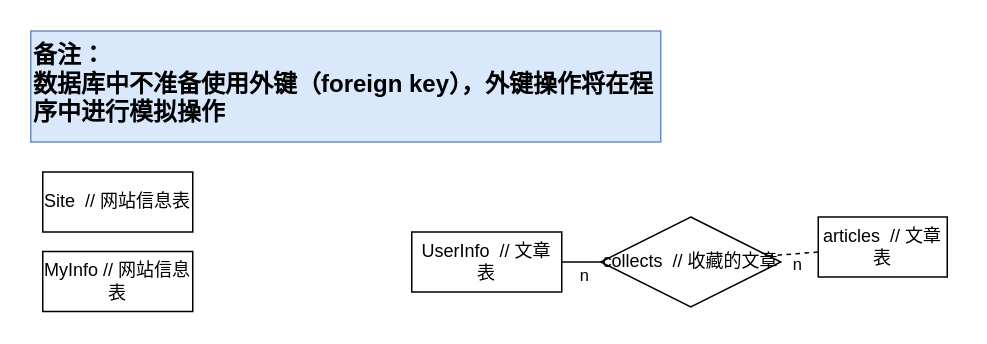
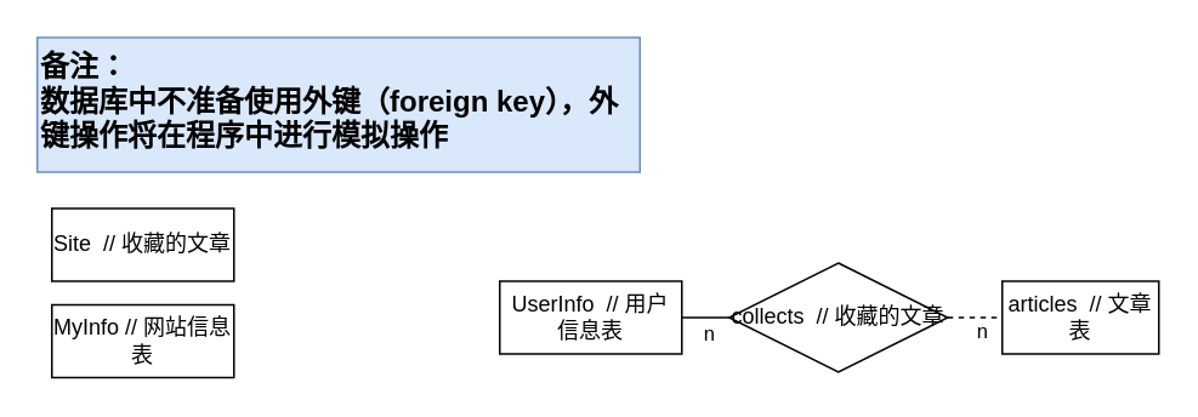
- <mxCell id="2" value="&lt;div style=&quot;&quot;&gt;&lt;span style=&quot;font-size: 16px; background-color: initial;&quot;&gt;备注：&lt;/span&gt;&lt;/div&gt;&lt;div style=&quot;&quot;&gt;&lt;span style=&quot;font-size: 16px;&quot;&gt;数据库中不准备使用外键（foreign key），外键操作将在程序中进行模拟操作&lt;/span&gt;&lt;/div&gt;" style="text;html=1;align=left;verticalAlign=top;whiteSpace=wrap;rounded=0;fillColor=#dae8fc;strokeColor=#6c8ebf;fontStyle=1" parent="1" vertex="1"><mxGeometry x="20" y="20" width="420" height="74" as="geometry" /></mxCell>
+ <mxCell id="2" value="&lt;div style=&quot;&quot;&gt;&lt;span style=&quot;font-size: 16px; background-color: initial;&quot;&gt;备注：&lt;/span&gt;&lt;/div&gt;&lt;div style=&quot;&quot;&gt;&lt;span style=&quot;font-size: 16px;&quot;&gt;数据库中不准备使用外键（foreign key），外键操作将在程序中进行模拟操作&lt;/span&gt;&lt;/div&gt;" style="text;html=1;align=left;verticalAlign=top;whiteSpace=wrap;rounded=0;fillColor=#dae8fc;strokeColor=#6c8ebf;fontStyle=1" parent="1" vertex="1"><mxGeometry x="20" y="20" width="331" height="74" as="geometry" /></mxCell>
- <mxCell id="3" value="Site&amp;nbsp; // 网站信息表" style="whiteSpace=wrap;html=1;align=center;" parent="1" vertex="1"><mxGeometry x="28" y="114" width="100" height="40" as="geometry" /></mxCell>
+ <mxCell id="3" value="Site&amp;nbsp; // 收藏的文章" style="whiteSpace=wrap;html=1;align=center;" parent="1" vertex="1"><mxGeometry x="28" y="114" width="100" height="40" as="geometry" /></mxCell>
- <mxCell id="9" value="articles&amp;nbsp; // 文章表" style="whiteSpace=wrap;html=1;align=center;" parent="1" vertex="1"><mxGeometry x="545" y="144" width="86" height="40" as="geometry" /></mxCell>
+ <mxCell id="9" value="articles&amp;nbsp; // 文章表" style="whiteSpace=wrap;html=1;align=center;" parent="1" vertex="1"><mxGeometry x="550" y="154" width="86" height="40" as="geometry" /></mxCell>
- <mxCell id="5" value="UserInfo&amp;nbsp; // 文章表" style="whiteSpace=wrap;html=1;align=center;" parent="1" vertex="1"><mxGeometry x="274" y="154" width="100" height="40" as="geometry" /></mxCell>
+ <mxCell id="5" value="UserInfo&amp;nbsp; // 用户信息表" style="whiteSpace=wrap;html=1;align=center;" parent="1" vertex="1"><mxGeometry x="274" y="154" width="100" height="40" as="geometry" /></mxCell>
